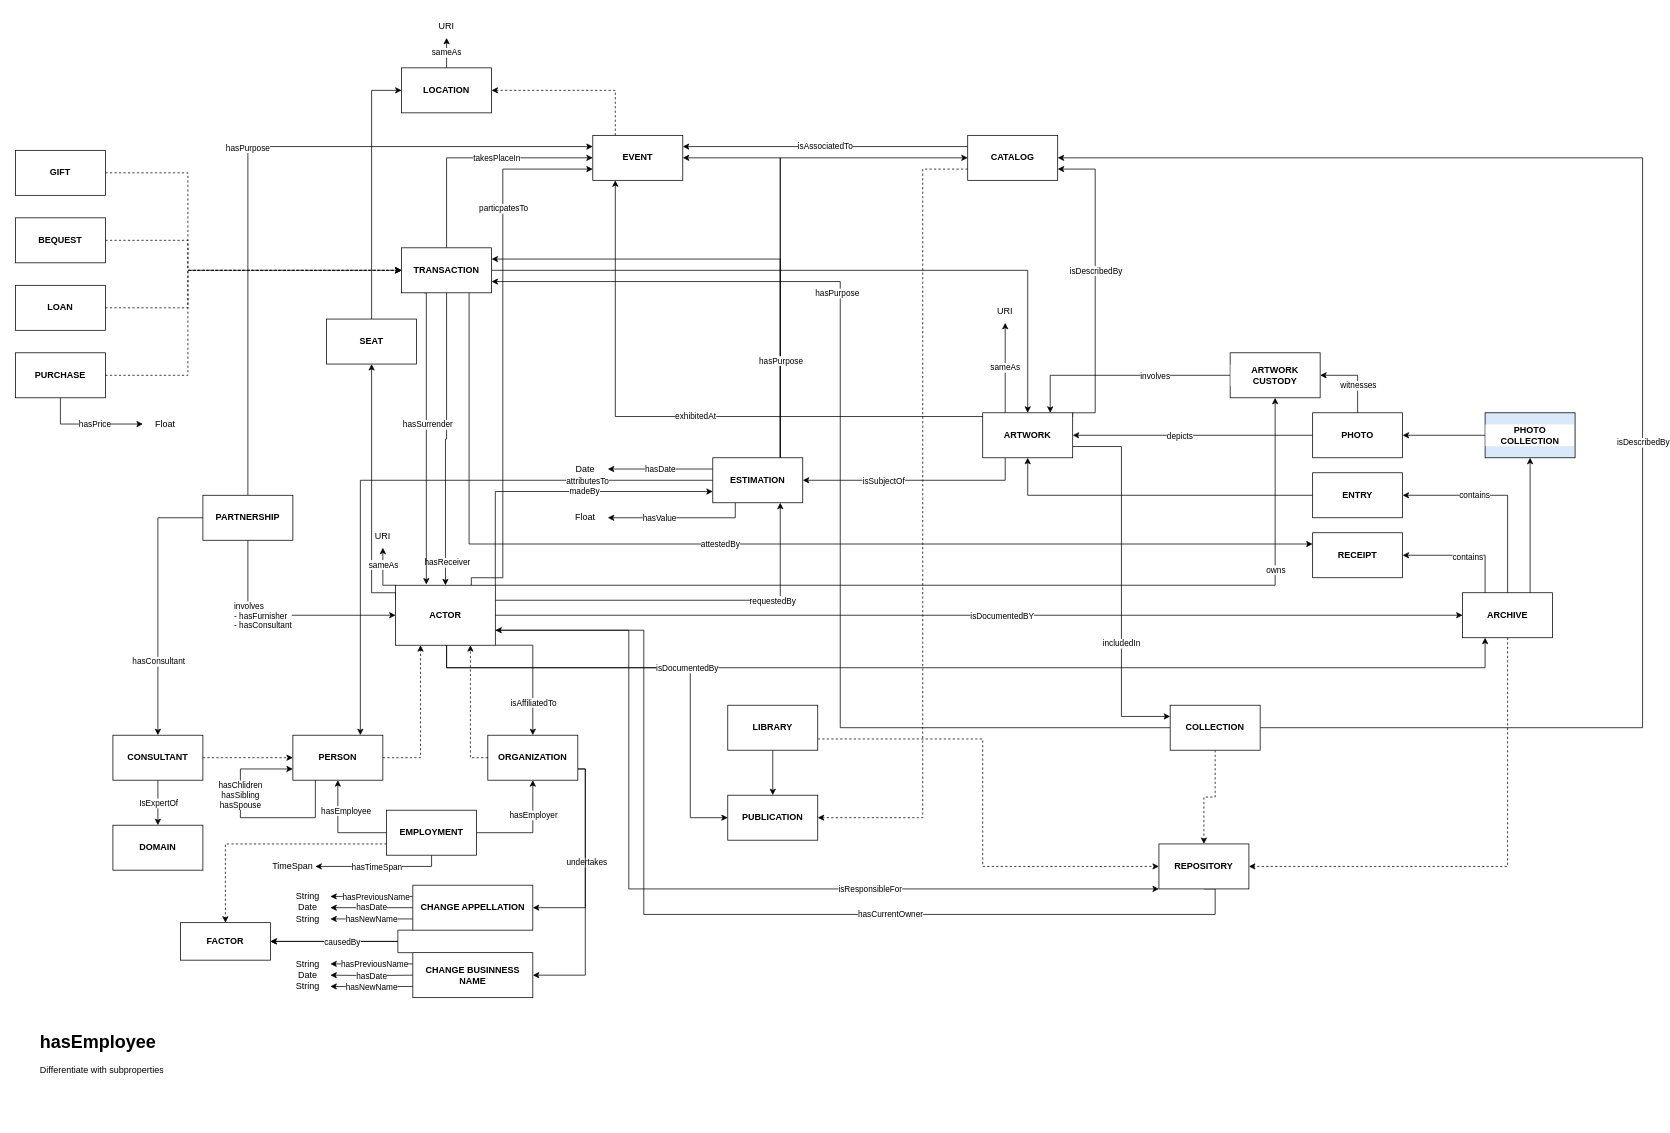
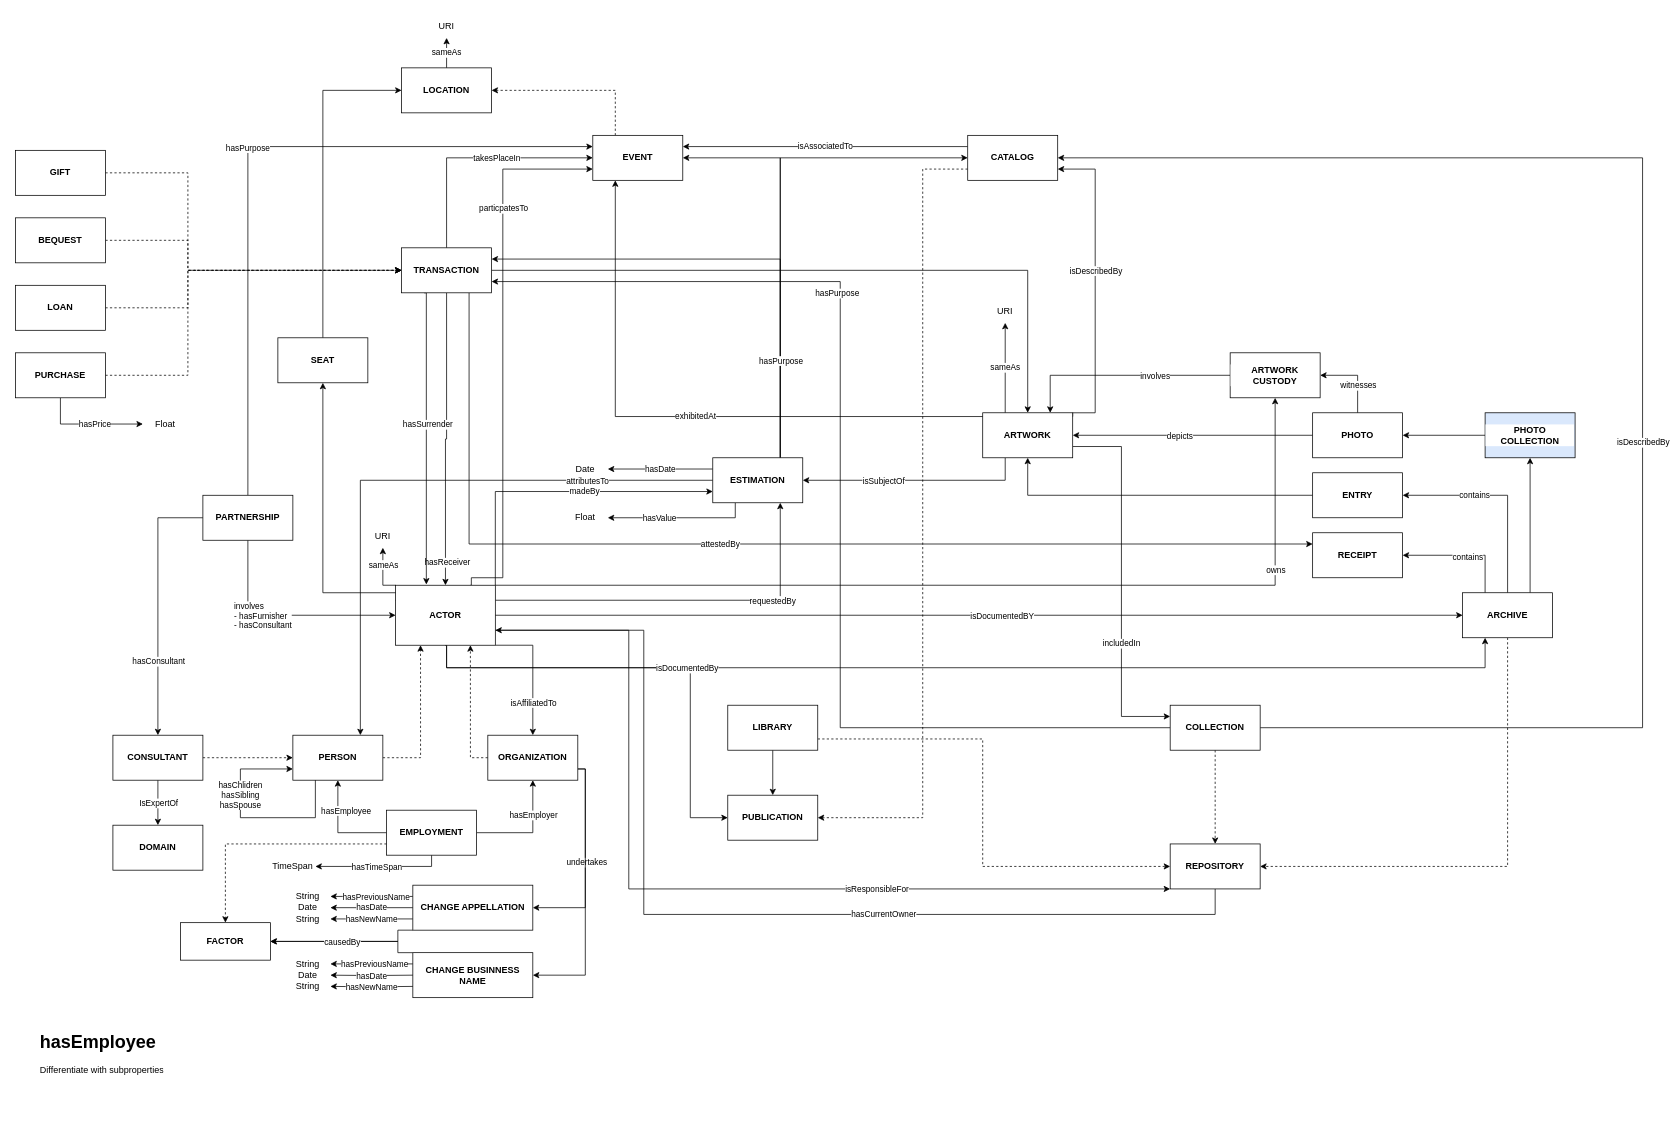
- <mxCell id="89" value="&lt;b&gt;SEAT&lt;/b&gt;" style="rounded=0;whiteSpace=wrap;html=1;labelBackgroundColor=#FFFFFF;" parent="1" vertex="1"><mxGeometry x="435" y="425" width="120" height="60" as="geometry" /></mxCell>
+ <mxCell id="89" value="&lt;b&gt;SEAT&lt;/b&gt;" style="rounded=0;whiteSpace=wrap;html=1;labelBackgroundColor=#FFFFFF;" parent="1" vertex="1"><mxGeometry x="370" y="450" width="120" height="60" as="geometry" /></mxCell>
- <mxCell id="155" value="&lt;b&gt;REPOSITORY&lt;/b&gt;" style="rounded=0;whiteSpace=wrap;html=1;labelBackgroundColor=#FFFFFF;" parent="1" vertex="1"><mxGeometry x="1545" y="1125" width="120" height="60" as="geometry" /></mxCell>
+ <mxCell id="155" value="&lt;b&gt;REPOSITORY&lt;/b&gt;" style="rounded=0;whiteSpace=wrap;html=1;labelBackgroundColor=#FFFFFF;" parent="1" vertex="1"><mxGeometry x="1560" y="1125" width="120" height="60" as="geometry" /></mxCell>
